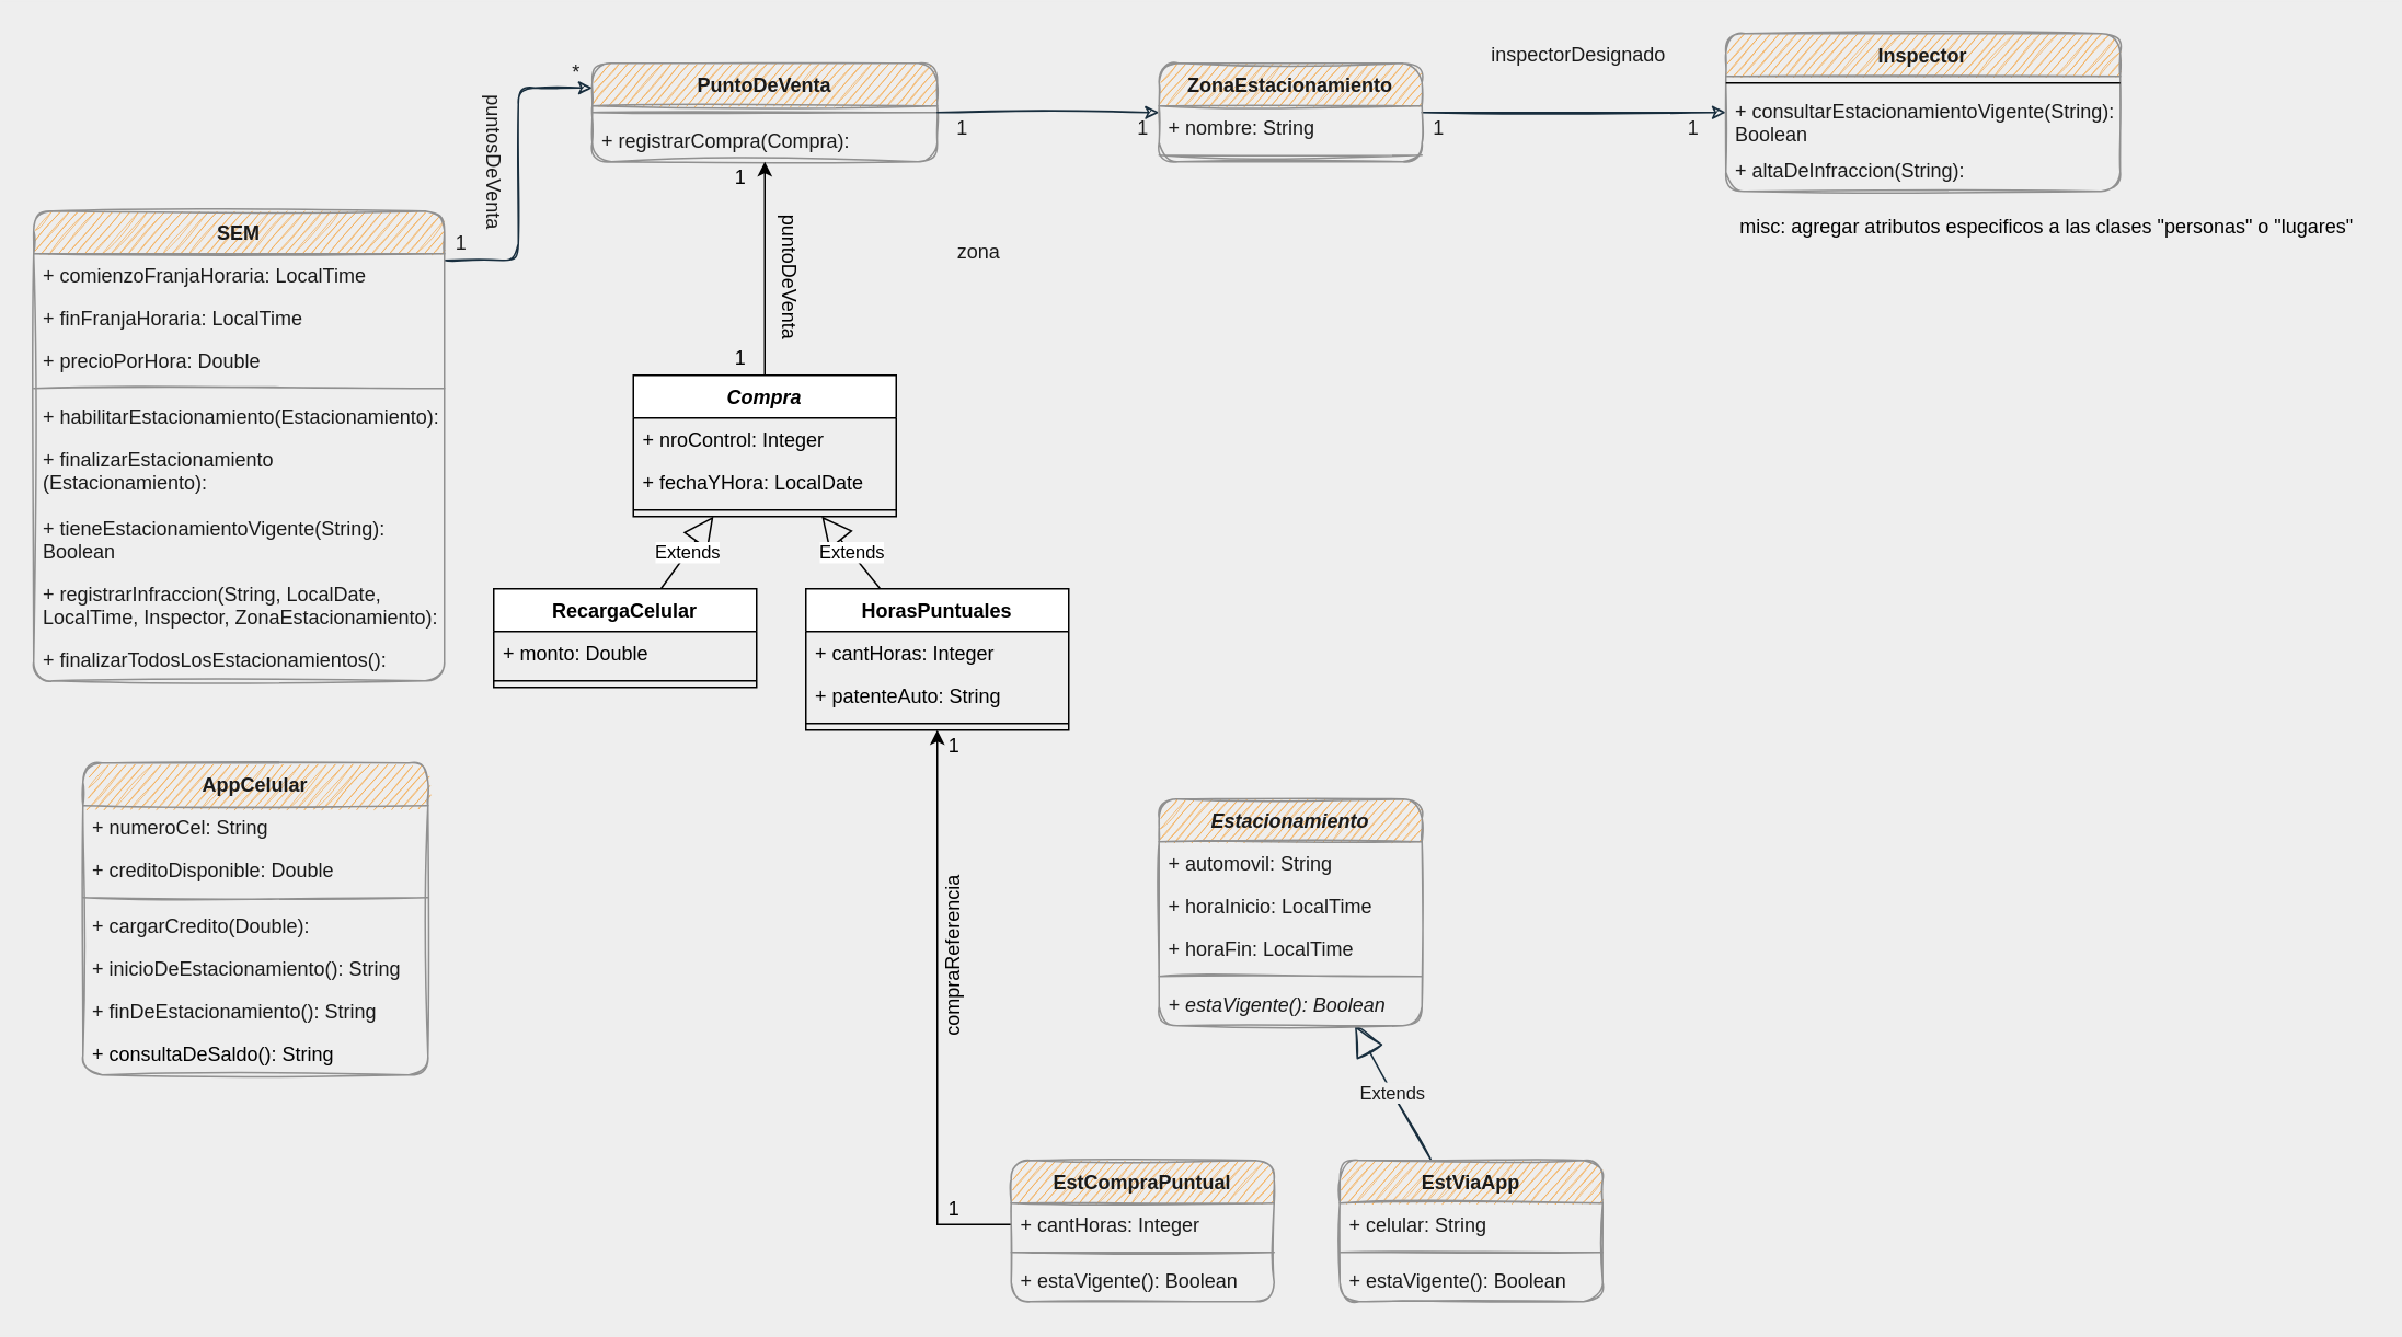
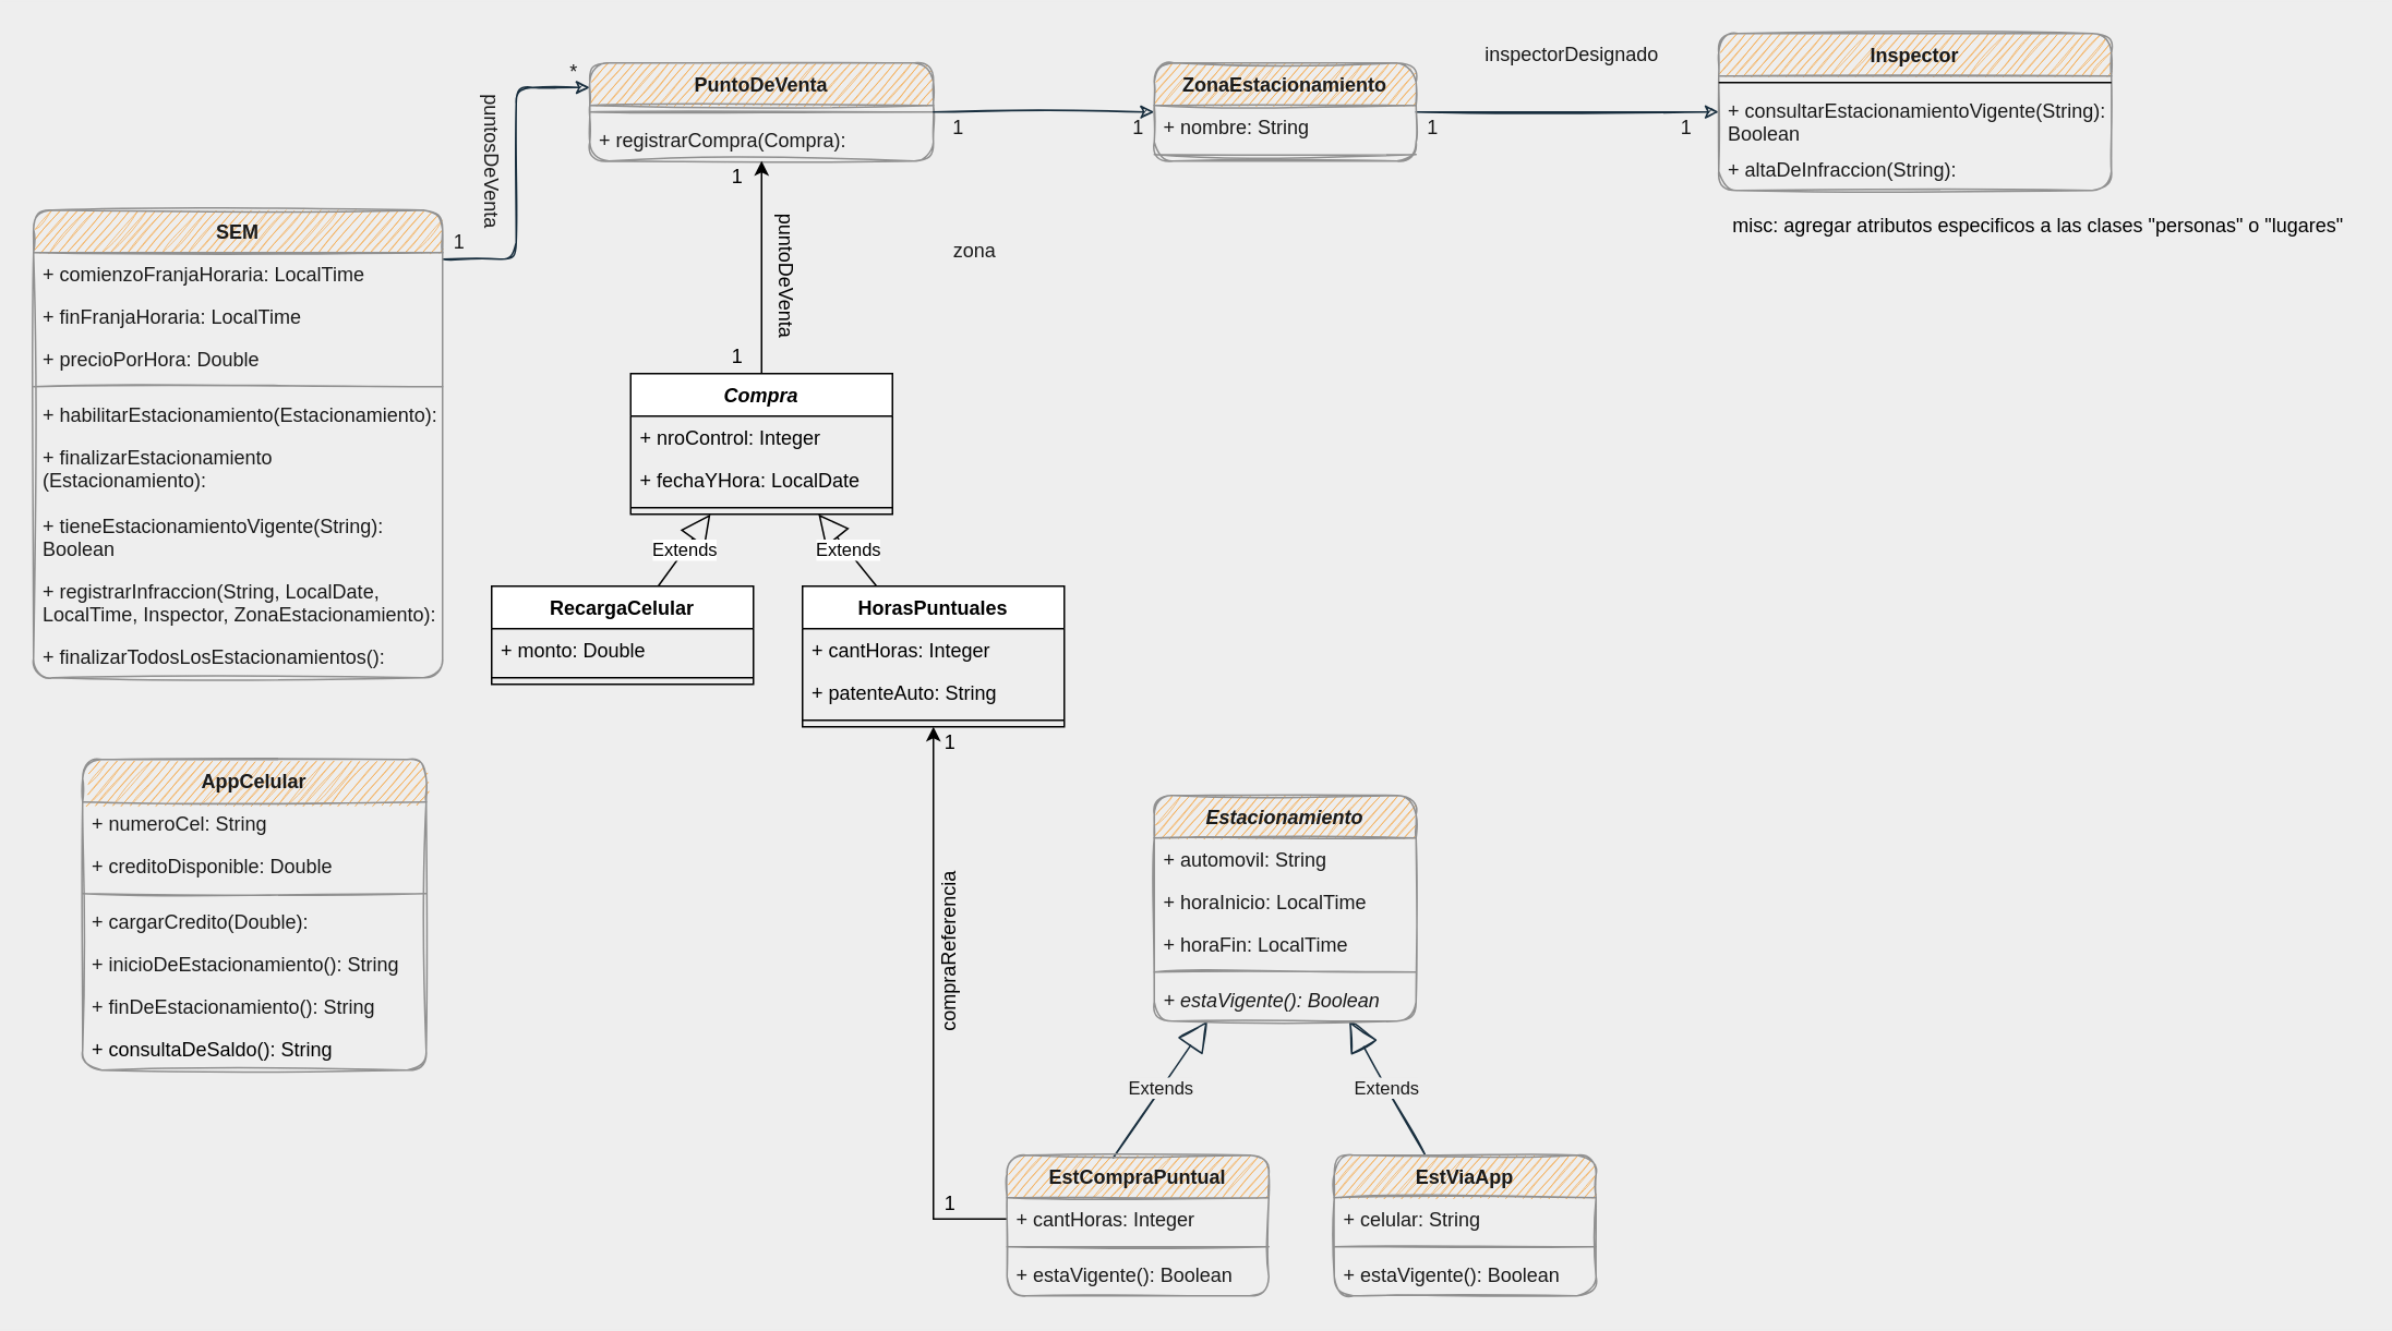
+ <mxCell id="3" value="Extends" style="endArrow=block;endSize=16;endFill=0;html=1;sketch=1;strokeColor=#182E3E;fontColor=#1A1A1A;labelBackgroundColor=#EEEEEE;exitX=0.406;exitY=0.017;exitDx=0;exitDy=0;exitPerimeter=0;" parent="1" source="54" target="44" edge="1"><mxGeometry width="160" relative="1" as="geometry"><mxPoint x="705.197" y="955" as="sourcePoint" /><mxPoint x="751.545" y="889" as="targetPoint" /></mxGeometry></mxCell>
